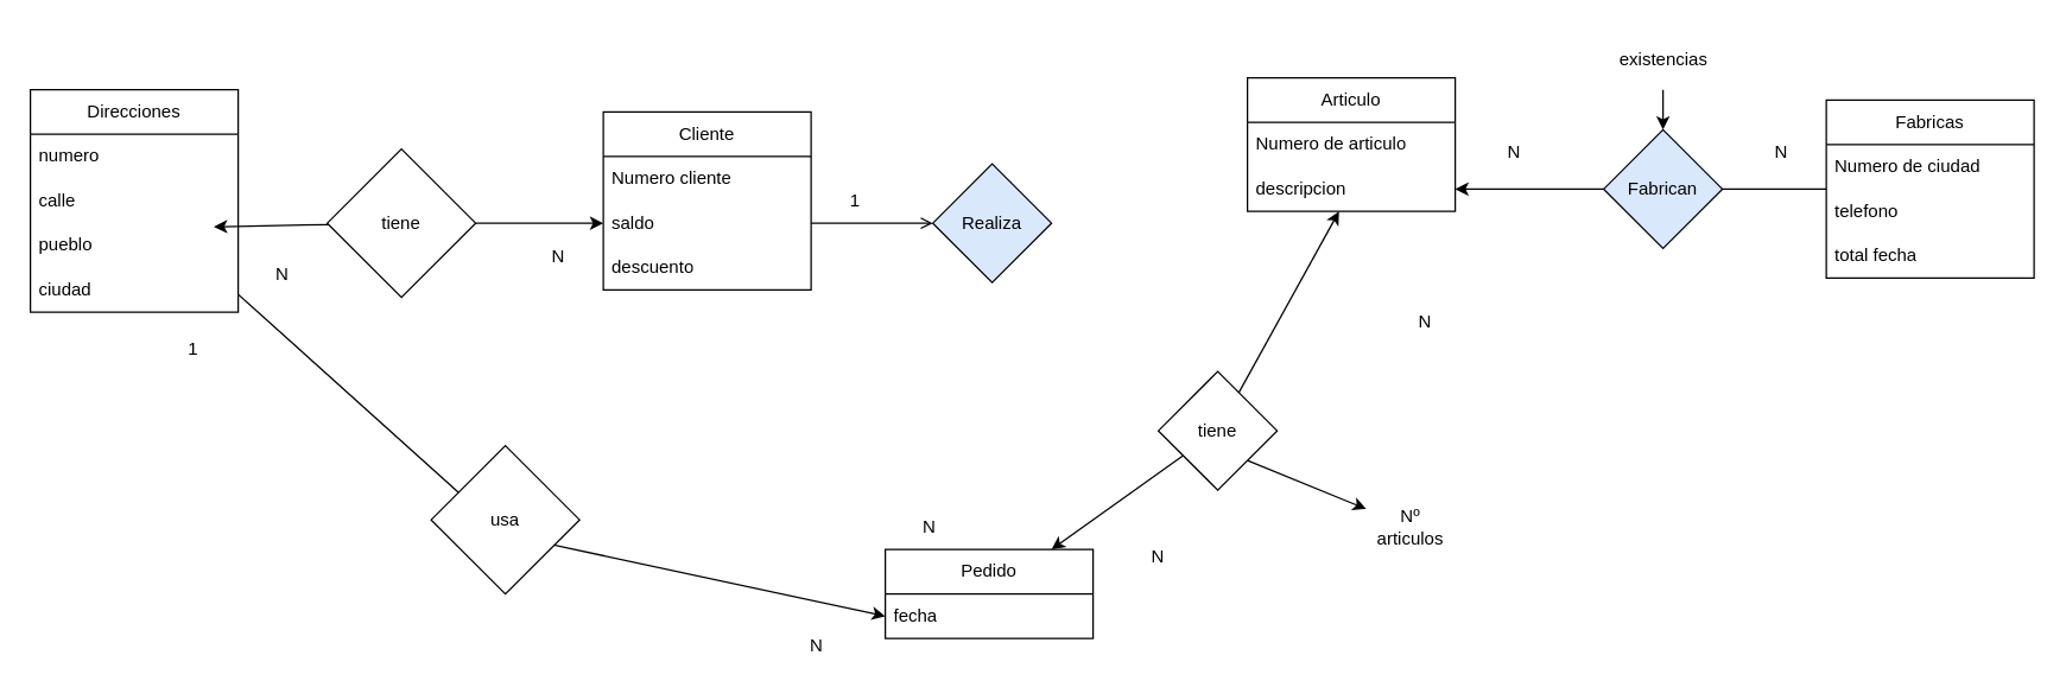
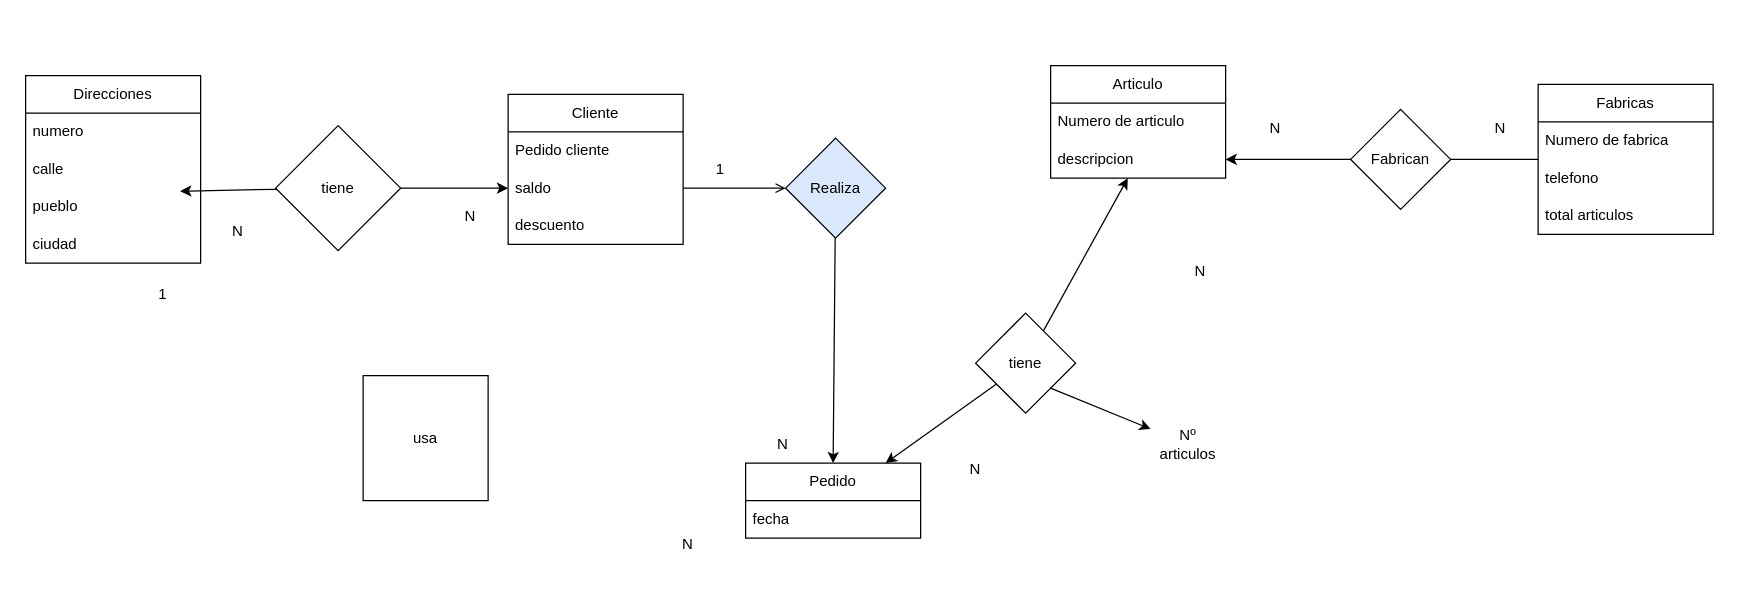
- <mxCell id="46" value="existencias" style="text;strokeColor=none;fillColor=none;align=left;verticalAlign=middle;spacingLeft=4;spacingRight=4;overflow=hidden;points=[[0,0.5],[1,0.5]];portConstraint=eastwest;rotatable=0;whiteSpace=wrap;html=1;" vertex="1" parent="1"><mxGeometry x="1085" y="20" width="70" height="40" as="geometry" /></mxCell>
- <mxCell id="45" style="edgeStyle=none;html=1;entryX=0.5;entryY=0;entryDx=0;entryDy=0;" edge="1" parent="1" source="46" target="37"><mxGeometry relative="1" as="geometry" /></mxCell>
- <mxCell id="22" value="Numero de ciudad" style="text;strokeColor=none;fillColor=none;align=left;verticalAlign=middle;spacingLeft=4;spacingRight=4;overflow=hidden;points=[[0,0.5],[1,0.5]];portConstraint=eastwest;rotatable=0;whiteSpace=wrap;html=1;" vertex="1" parent="21"><mxGeometry y="30" width="140" height="30" as="geometry" /></mxCell>
+ <mxCell id="22" value="Numero de fabrica" style="text;strokeColor=none;fillColor=none;align=left;verticalAlign=middle;spacingLeft=4;spacingRight=4;overflow=hidden;points=[[0,0.5],[1,0.5]];portConstraint=eastwest;rotatable=0;whiteSpace=wrap;html=1;" vertex="1" parent="21"><mxGeometry y="30" width="140" height="30" as="geometry" /></mxCell>
- <mxCell id="3" value="Numero cliente" style="text;strokeColor=none;fillColor=none;align=left;verticalAlign=middle;spacingLeft=4;spacingRight=4;overflow=hidden;points=[[0,0.5],[1,0.5]];portConstraint=eastwest;rotatable=0;whiteSpace=wrap;html=1;" parent="2" vertex="1"><mxGeometry y="30" width="140" height="30" as="geometry" /></mxCell>
+ <mxCell id="3" value="Pedido cliente" style="text;strokeColor=none;fillColor=none;align=left;verticalAlign=middle;spacingLeft=4;spacingRight=4;overflow=hidden;points=[[0,0.5],[1,0.5]];portConstraint=eastwest;rotatable=0;whiteSpace=wrap;html=1;" parent="2" vertex="1"><mxGeometry y="30" width="140" height="30" as="geometry" /></mxCell>
- <mxCell id="37" value="Fabrican" style="rhombus;whiteSpace=wrap;html=1;fillColor=#dae8fc;" vertex="1" parent="1"><mxGeometry x="1080" y="87" width="80" height="80" as="geometry" /></mxCell>
+ <mxCell id="37" value="Fabrican" style="rhombus;whiteSpace=wrap;html=1;" vertex="1" parent="1"><mxGeometry x="1080" y="87" width="80" height="80" as="geometry" /></mxCell>
- <mxCell id="24" value="total fecha" style="text;strokeColor=none;fillColor=none;align=left;verticalAlign=middle;spacingLeft=4;spacingRight=4;overflow=hidden;points=[[0,0.5],[1,0.5]];portConstraint=eastwest;rotatable=0;whiteSpace=wrap;html=1;" vertex="1" parent="21"><mxGeometry y="90" width="140" height="30" as="geometry" /></mxCell>
+ <mxCell id="24" value="total articulos" style="text;strokeColor=none;fillColor=none;align=left;verticalAlign=middle;spacingLeft=4;spacingRight=4;overflow=hidden;points=[[0,0.5],[1,0.5]];portConstraint=eastwest;rotatable=0;whiteSpace=wrap;html=1;" vertex="1" parent="21"><mxGeometry y="90" width="140" height="30" as="geometry" /></mxCell>
+ <mxCell id="34" style="edgeStyle=none;html=1;entryX=0.5;entryY=0;entryDx=0;entryDy=0;" edge="1" parent="1" source="35" target="11"><mxGeometry relative="1" as="geometry" /></mxCell>
- <mxCell id="42" value="usa" style="rhombus;whiteSpace=wrap;html=1;" vertex="1" parent="1"><mxGeometry x="290" y="300" width="100" height="100" as="geometry" /></mxCell>
+ <mxCell id="42" value="usa" style="whiteSpace=wrap;html=1;rounded=0;" vertex="1" parent="1"><mxGeometry x="290" y="300" width="100" height="100" as="geometry" /></mxCell>
- <mxCell id="25" style="edgeStyle=none;html=1;entryX=0;entryY=0.5;entryDx=0;entryDy=0;" edge="1" parent="1" source="26" target="12"><mxGeometry relative="1" as="geometry"><Array as="points"><mxPoint x="340" y="360" /></Array></mxGeometry></mxCell>
